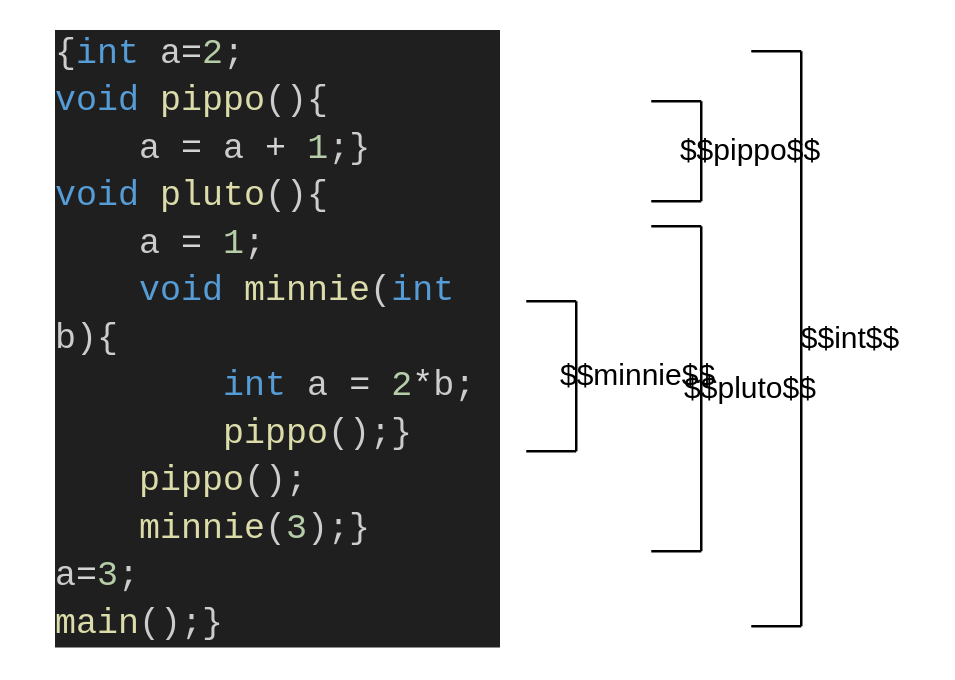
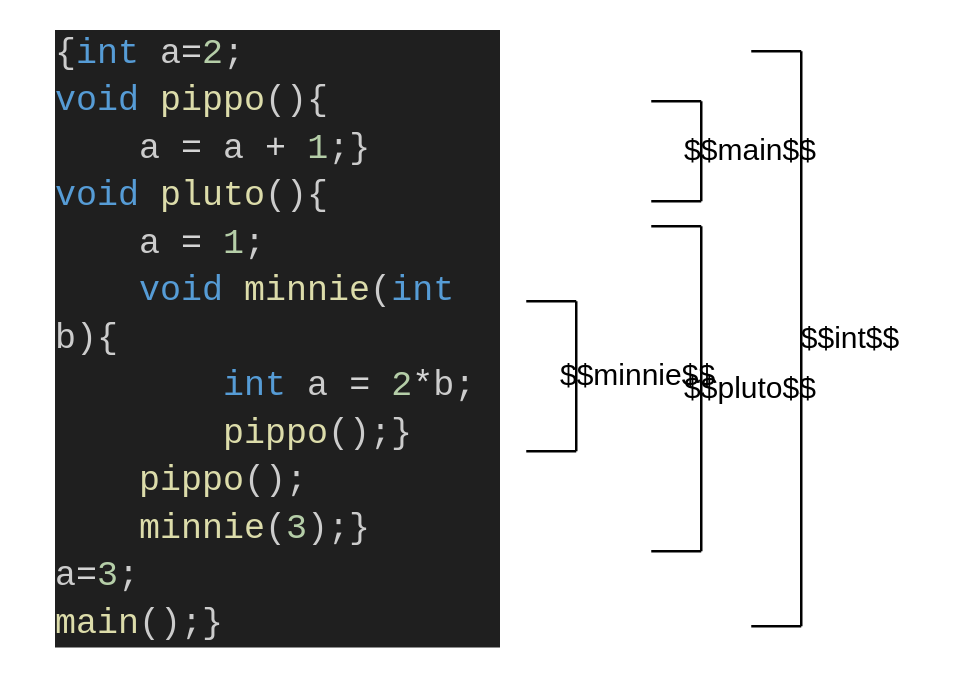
- <mxCell id="10" value="$$pippo$$" style="text;html=1;strokeColor=none;fillColor=none;align=center;verticalAlign=middle;whiteSpace=wrap;rounded=0;" vertex="1" parent="1"><mxGeometry x="280" y="40" width="40" height="40" as="geometry" /></mxCell>
+ <mxCell id="10" value="$$main$$" style="text;html=1;strokeColor=none;fillColor=none;align=center;verticalAlign=middle;whiteSpace=wrap;rounded=0;" vertex="1" parent="1"><mxGeometry x="280" y="40" width="40" height="40" as="geometry" /></mxCell>
